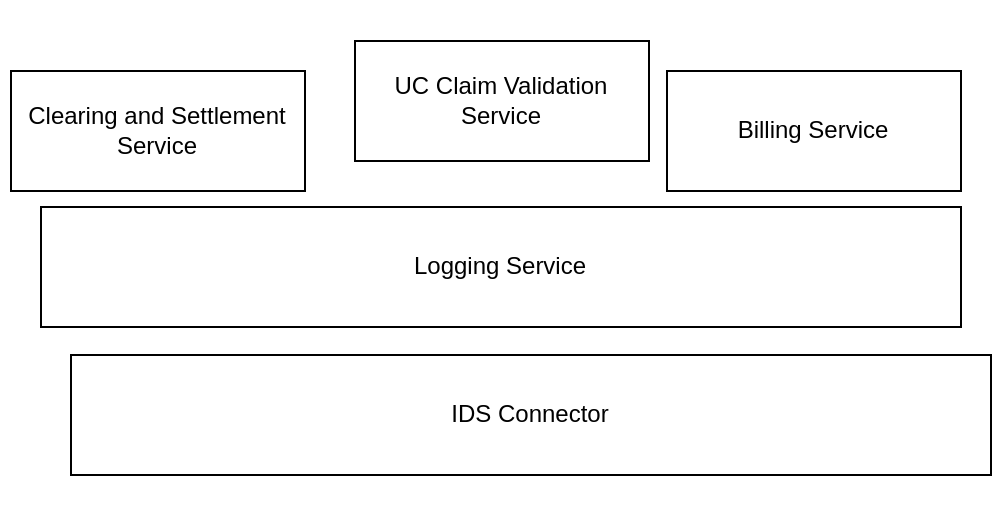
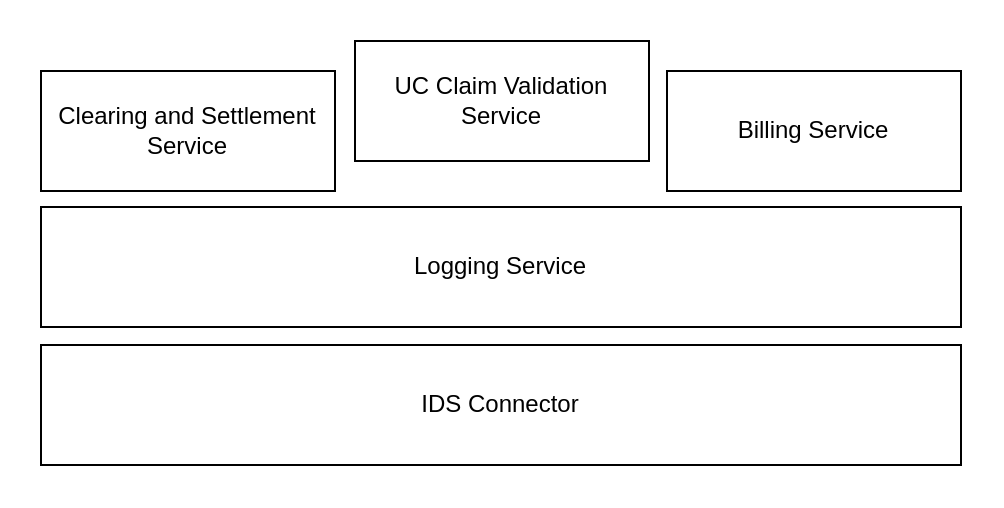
- <mxCell id="4" value="Clearing and Settlement&lt;br&gt;Service" style="rounded=0;whiteSpace=wrap;html=1;" parent="1" vertex="1"><mxGeometry x="5" y="35" width="147" height="60" as="geometry" /></mxCell>
+ <mxCell id="4" value="Clearing and Settlement&lt;br&gt;Service" style="rounded=0;whiteSpace=wrap;html=1;" parent="1" vertex="1"><mxGeometry x="20" y="35" width="147" height="60" as="geometry" /></mxCell>
- <mxCell id="2" value="IDS Connector" style="rounded=0;whiteSpace=wrap;html=1;" parent="1" vertex="1"><mxGeometry x="35" y="177" width="460" height="60" as="geometry" /></mxCell>
+ <mxCell id="2" value="IDS Connector" style="rounded=0;whiteSpace=wrap;html=1;" parent="1" vertex="1"><mxGeometry x="20" y="172" width="460" height="60" as="geometry" /></mxCell>
